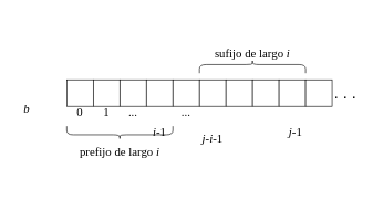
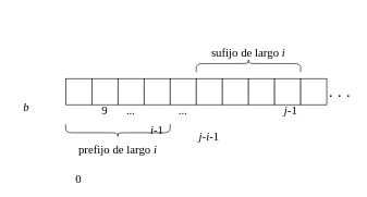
- <mxCell id="15" value="&lt;font style=&quot;font-size: 18px&quot; face=&quot;cm&quot;&gt;0&lt;/font&gt;" style="text;html=1;strokeColor=none;fillColor=none;align=center;verticalAlign=middle;whiteSpace=wrap;rounded=0;" vertex="1" parent="1"><mxGeometry x="100" y="160" width="40" height="20" as="geometry" /></mxCell>
+ <mxCell id="15" value="&lt;font style=&quot;font-size: 18px&quot; face=&quot;cm&quot;&gt;0&lt;/font&gt;" style="text;html=1;strokeColor=none;fillColor=none;align=center;verticalAlign=middle;whiteSpace=wrap;rounded=0;" vertex="1" parent="1"><mxGeometry x="100" y="265" width="40" height="20" as="geometry" /></mxCell>
- <mxCell id="16" value="&lt;font style=&quot;font-size: 18px&quot; face=&quot;cm&quot;&gt;1&lt;/font&gt;" style="text;html=1;strokeColor=none;fillColor=none;align=center;verticalAlign=middle;whiteSpace=wrap;rounded=0;" vertex="1" parent="1"><mxGeometry x="140" y="160" width="40" height="20" as="geometry" /></mxCell>
+ <mxCell id="16" value="&lt;font style=&quot;font-size: 18px&quot; face=&quot;cm&quot;&gt;9&lt;/font&gt;" style="text;html=1;strokeColor=none;fillColor=none;align=center;verticalAlign=middle;whiteSpace=wrap;rounded=0;" vertex="1" parent="1"><mxGeometry x="140" y="160" width="40" height="20" as="geometry" /></mxCell>
- <mxCell id="21" value="&lt;font style=&quot;font-size: 18px&quot; face=&quot;cm&quot;&gt;&lt;i&gt;j&lt;/i&gt;-1&lt;/font&gt;" style="text;html=1;strokeColor=none;fillColor=none;align=center;verticalAlign=middle;whiteSpace=wrap;rounded=0;" vertex="1" parent="1"><mxGeometry x="425" y="190" width="40" height="20" as="geometry" /></mxCell>
+ <mxCell id="21" value="&lt;font style=&quot;font-size: 18px&quot; face=&quot;cm&quot;&gt;&lt;i&gt;j&lt;/i&gt;-1&lt;/font&gt;" style="text;html=1;strokeColor=none;fillColor=none;align=center;verticalAlign=middle;whiteSpace=wrap;rounded=0;" vertex="1" parent="1"><mxGeometry x="425" y="160" width="40" height="20" as="geometry" /></mxCell>
